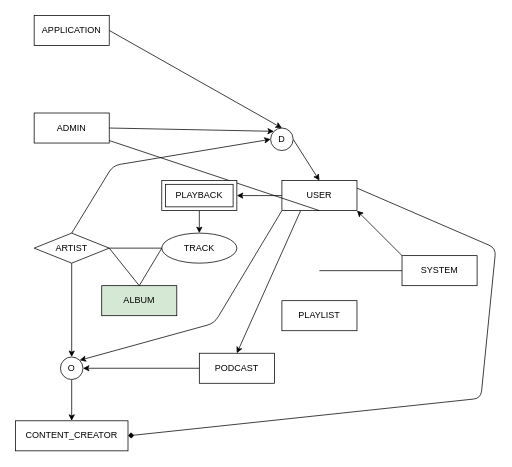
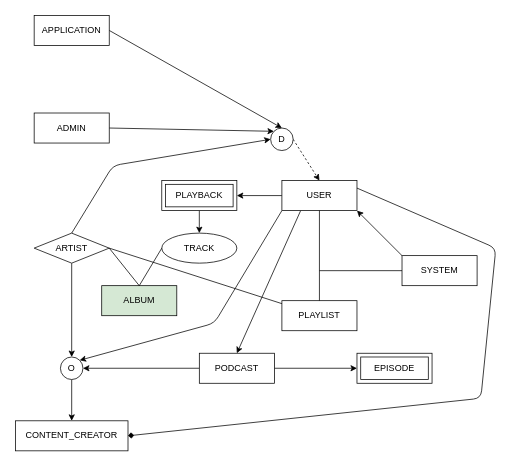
- <mxCell id="32" style="edgeStyle=none;rounded=1;orthogonalLoop=1;jettySize=auto;html=1;exitX=1;exitY=0.5;exitDx=0;exitDy=0;entryX=0.5;entryY=0;entryDx=0;entryDy=0;" edge="1" parent="1" source="33" target="14"><mxGeometry relative="1" as="geometry" /></mxCell>
+ <mxCell id="32" style="edgeStyle=none;rounded=1;orthogonalLoop=1;jettySize=auto;html=1;exitX=1;exitY=0.5;exitDx=0;exitDy=0;entryX=0.5;entryY=0;entryDx=0;entryDy=0;dashed=1;" edge="1" parent="1" source="33" target="14"><mxGeometry relative="1" as="geometry" /></mxCell>
- <mxCell id="18" value="" style="endArrow=none;html=1;rounded=0;exitX=0.5;exitY=1;exitDx=0;exitDy=0;" edge="1" parent="1" source="14" target="31"><mxGeometry relative="1" as="geometry"><mxPoint x="435" y="460" as="sourcePoint" /><mxPoint x="505" y="520" as="targetPoint" /></mxGeometry></mxCell>
+ <mxCell id="18" value="" style="endArrow=none;html=1;rounded=0;entryX=0.5;entryY=0;entryDx=0;entryDy=0;exitX=0.5;exitY=1;exitDx=0;exitDy=0;" edge="1" parent="1" source="14" target="9"><mxGeometry relative="1" as="geometry"><mxPoint x="435" y="460" as="sourcePoint" /><mxPoint x="505" y="520" as="targetPoint" /></mxGeometry></mxCell>
- <mxCell id="15" value="" style="endArrow=none;html=1;rounded=0;entryX=0;entryY=0.5;entryDx=0;entryDy=0;exitX=1;exitY=0.5;exitDx=0;exitDy=0;" edge="1" parent="1" source="7" target="2"><mxGeometry relative="1" as="geometry"><mxPoint x="55" y="290" as="sourcePoint" /><mxPoint x="215" y="290" as="targetPoint" /></mxGeometry></mxCell>
+ <mxCell id="15" value="" style="endArrow=none;html=1;rounded=0;exitX=1;exitY=0.5;exitDx=0;exitDy=0;" edge="1" parent="1" source="7" target="9"><mxGeometry relative="1" as="geometry"><mxPoint x="55" y="290" as="sourcePoint" /><mxPoint x="215" y="290" as="targetPoint" /></mxGeometry></mxCell>
+ <mxCell id="22" style="edgeStyle=none;rounded=1;orthogonalLoop=1;jettySize=auto;html=1;exitX=1;exitY=0.5;exitDx=0;exitDy=0;entryX=0;entryY=0.5;entryDx=0;entryDy=0;" edge="1" parent="1" source="24" target="25"><mxGeometry relative="1" as="geometry"><mxPoint x="325" y="520" as="targetPoint" /></mxGeometry></mxCell>
+ <mxCell id="25" value="EPISODE" style="shape=ext;margin=3;double=1;whiteSpace=wrap;html=1;align=center;" vertex="1" parent="1"><mxGeometry x="475" y="470" width="100" height="40" as="geometry" /></mxCell>
